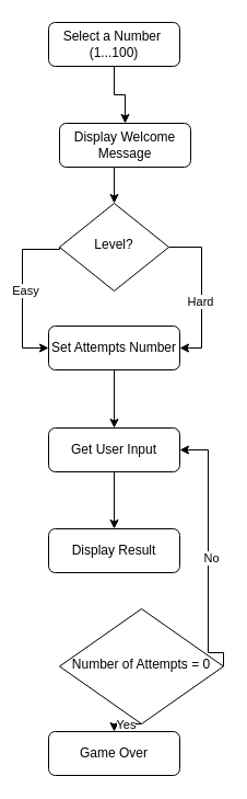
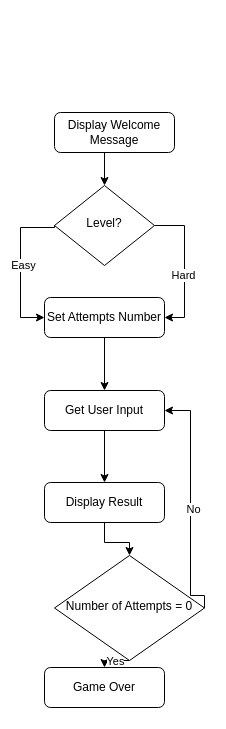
- <mxCell id="12" value="Select a Number&amp;nbsp;&lt;br&gt;(1...100)" style="rounded=1;whiteSpace=wrap;html=1;fontSize=12;glass=0;strokeWidth=1;shadow=0;" parent="1" vertex="1"><mxGeometry x="44" y="20" width="120" height="40" as="geometry" /></mxCell>
- <mxCell id="11" style="edgeStyle=orthogonalEdgeStyle;rounded=0;orthogonalLoop=1;jettySize=auto;html=1;exitX=0.5;exitY=1;exitDx=0;exitDy=0;entryX=0.5;entryY=0;entryDx=0;entryDy=0;" edge="1" parent="1" source="12" target="3"><mxGeometry relative="1" as="geometry" /></mxCell>
+ <mxCell id="20" style="edgeStyle=orthogonalEdgeStyle;rounded=0;orthogonalLoop=1;jettySize=auto;html=1;exitX=0.5;exitY=1;exitDx=0;exitDy=0;" edge="1" parent="1" source="21" target="19"><mxGeometry relative="1" as="geometry" /></mxCell>
